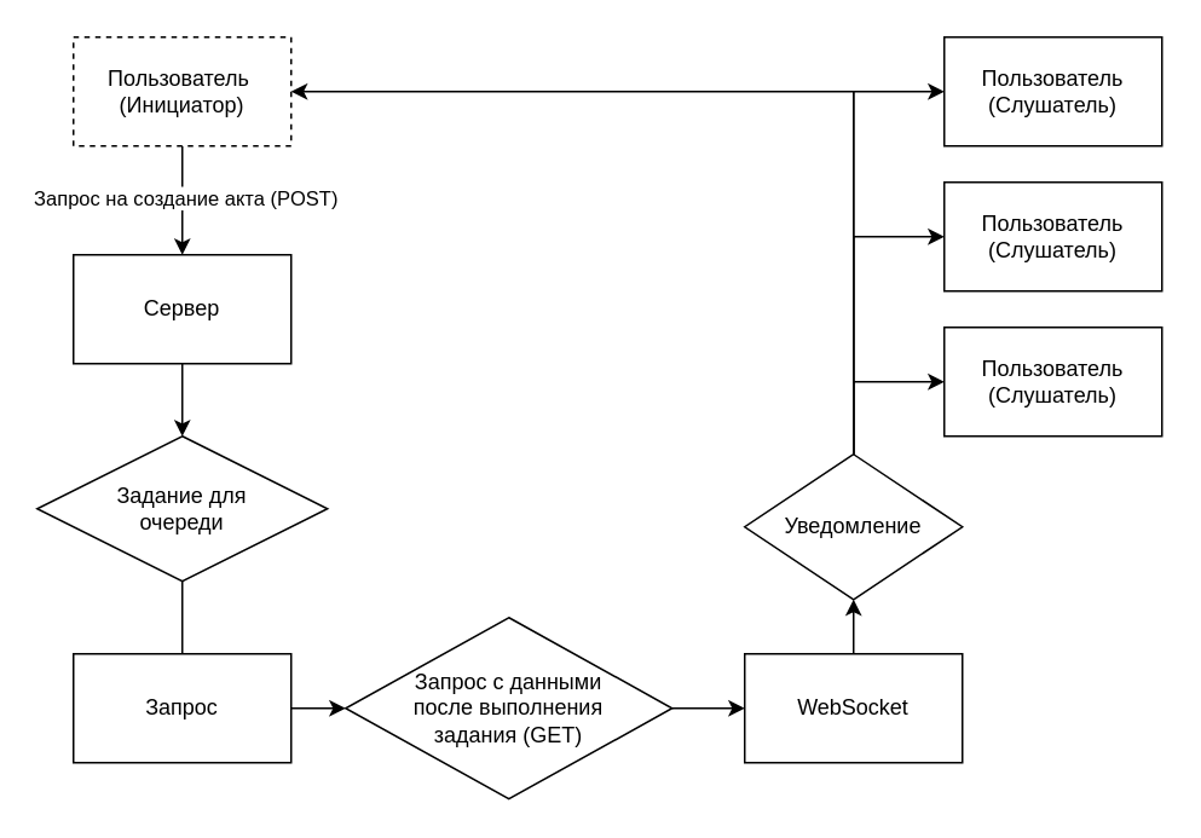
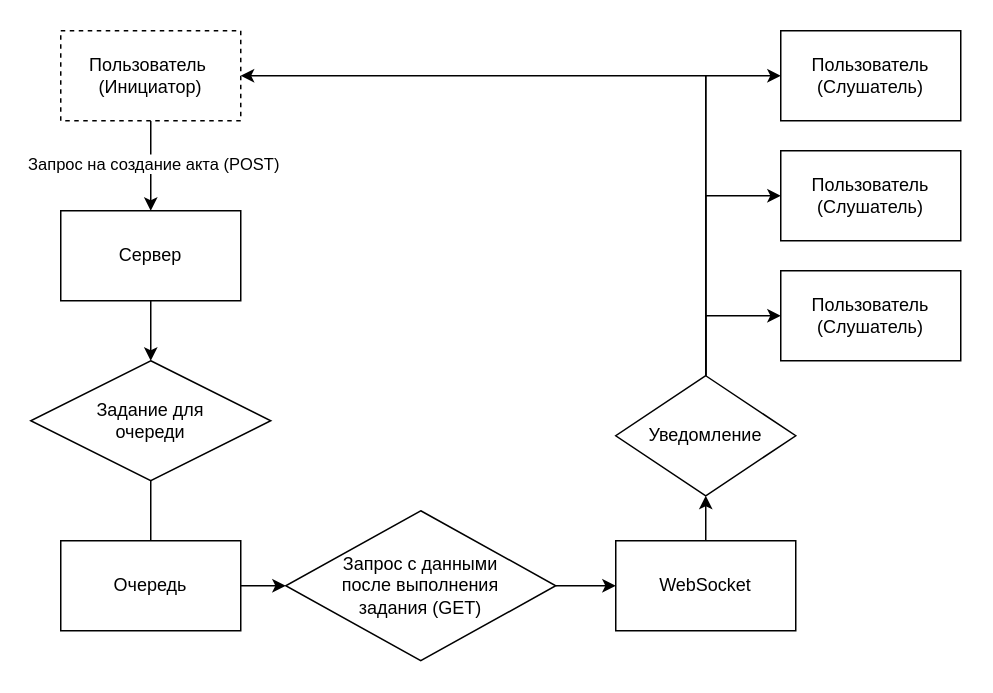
- <mxCell id="13" value="Запрос" style="rounded=0;whiteSpace=wrap;html=1;" vertex="1" parent="1"><mxGeometry x="40" y="360" width="120" height="60" as="geometry" /></mxCell>
+ <mxCell id="13" value="Очередь" style="rounded=0;whiteSpace=wrap;html=1;" vertex="1" parent="1"><mxGeometry x="40" y="360" width="120" height="60" as="geometry" /></mxCell>
